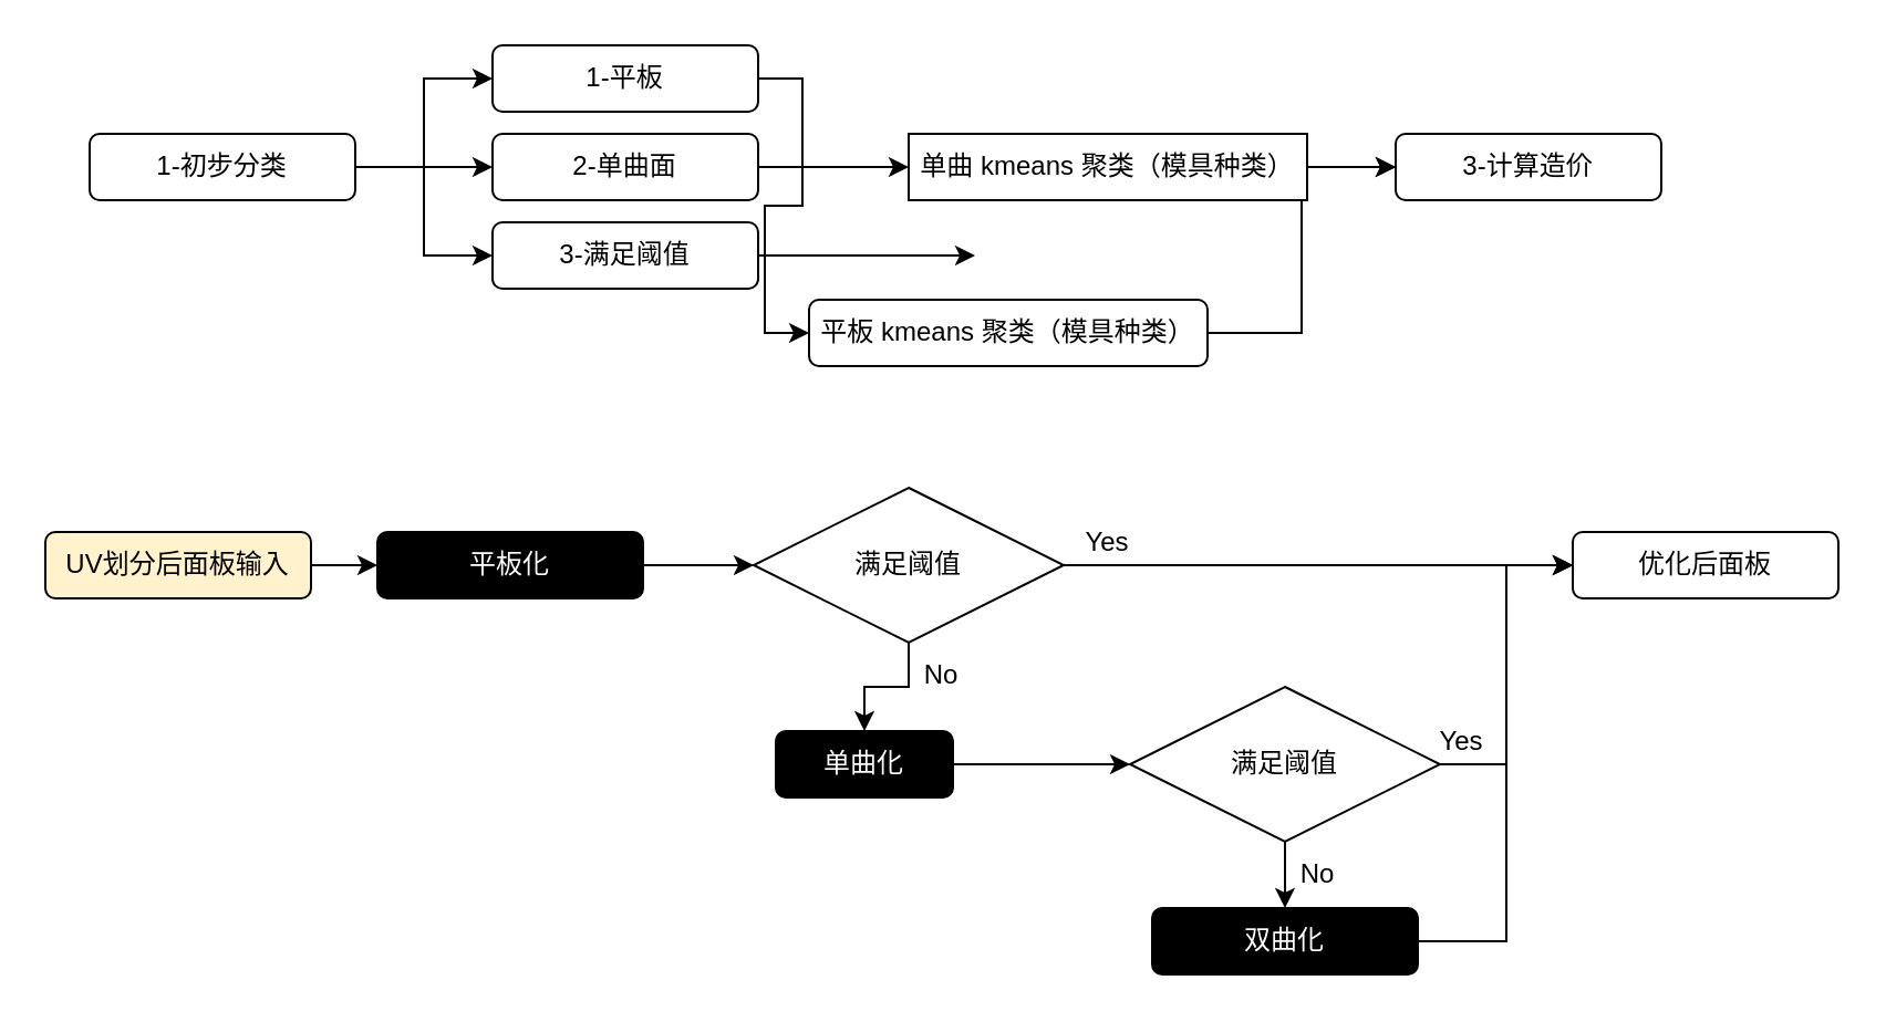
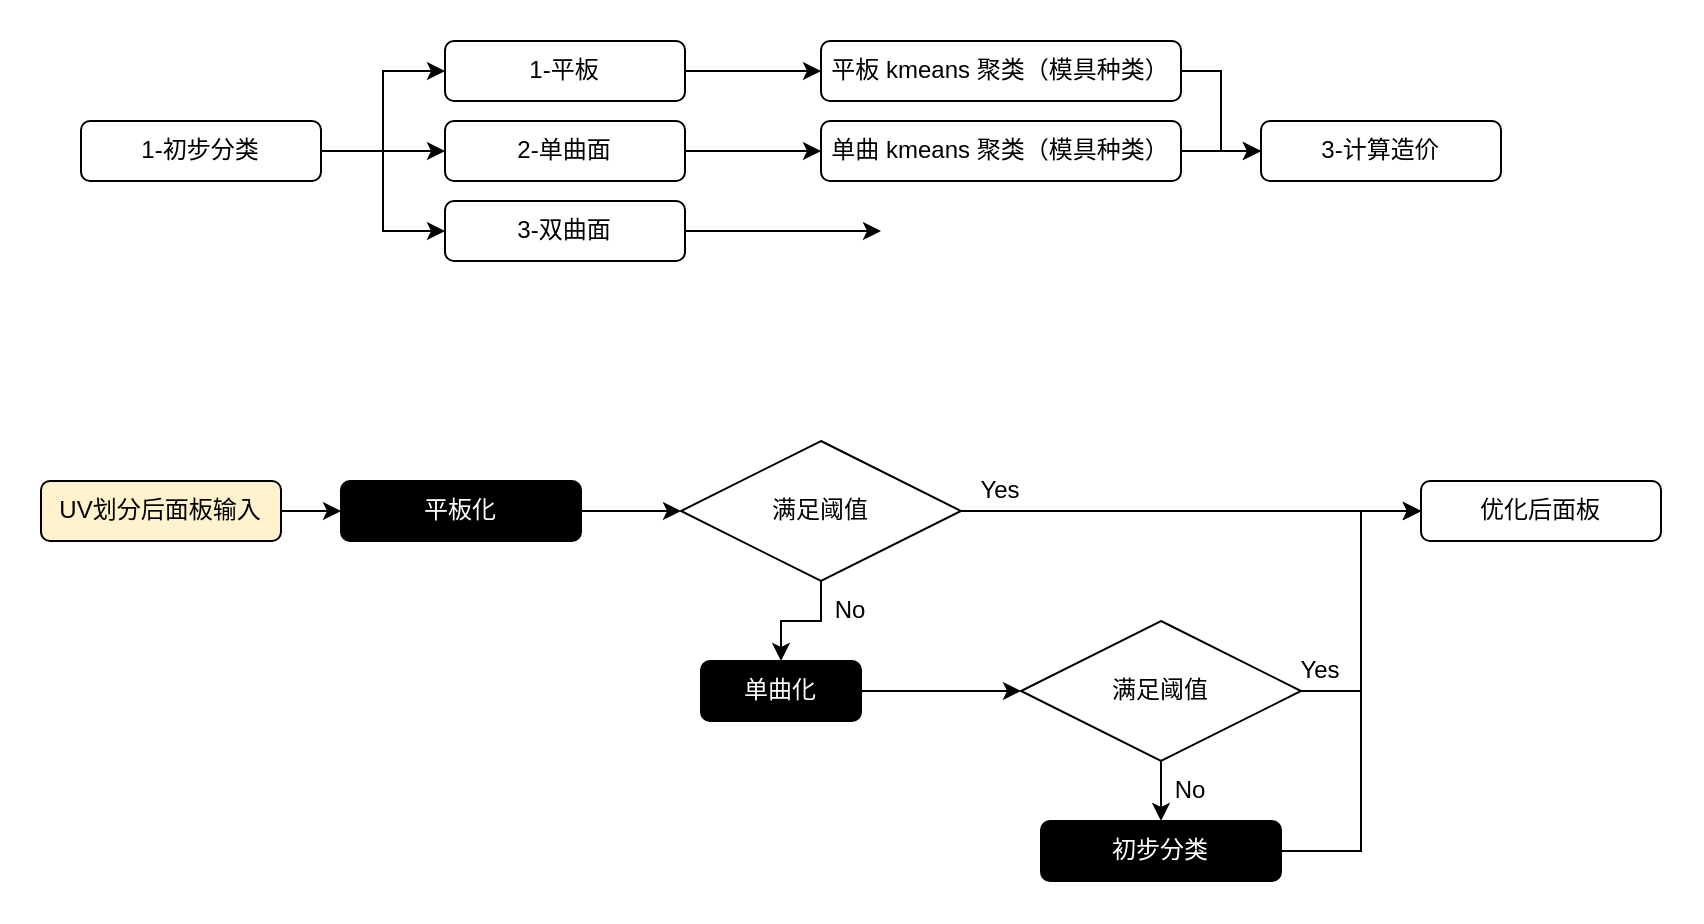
- <mxCell id="15" value="单曲 kmeans 聚类（模具种类）" style="whiteSpace=wrap;html=1;rounded=0;" vertex="1" parent="1"><mxGeometry x="410" y="60" width="180" height="30" as="geometry" /></mxCell>
+ <mxCell id="15" value="单曲 kmeans 聚类（模具种类）" style="rounded=1;whiteSpace=wrap;html=1;" vertex="1" parent="1"><mxGeometry x="410" y="60" width="180" height="30" as="geometry" /></mxCell>
- <mxCell id="11" value="3-满足阈值" style="rounded=1;whiteSpace=wrap;html=1;" vertex="1" parent="1"><mxGeometry x="222" y="100" width="120" height="30" as="geometry" /></mxCell>
+ <mxCell id="11" value="3-双曲面" style="rounded=1;whiteSpace=wrap;html=1;" vertex="1" parent="1"><mxGeometry x="222" y="100" width="120" height="30" as="geometry" /></mxCell>
- <mxCell id="13" value="平板 kmeans 聚类（模具种类）" style="rounded=1;whiteSpace=wrap;html=1;" vertex="1" parent="1"><mxGeometry x="365" y="135" width="180" height="30" as="geometry" /></mxCell>
+ <mxCell id="13" value="平板 kmeans 聚类（模具种类）" style="rounded=1;whiteSpace=wrap;html=1;" vertex="1" parent="1"><mxGeometry x="410" y="20" width="180" height="30" as="geometry" /></mxCell>
- <mxCell id="28" value="双曲化" style="rounded=1;whiteSpace=wrap;html=1;fillColor=#000000;fontColor=#FFFFFF;" vertex="1" parent="1"><mxGeometry x="520" y="410" width="120" height="30" as="geometry" /></mxCell>
+ <mxCell id="28" value="初步分类" style="rounded=1;whiteSpace=wrap;html=1;fillColor=#000000;fontColor=#FFFFFF;" vertex="1" parent="1"><mxGeometry x="520" y="410" width="120" height="30" as="geometry" /></mxCell>
